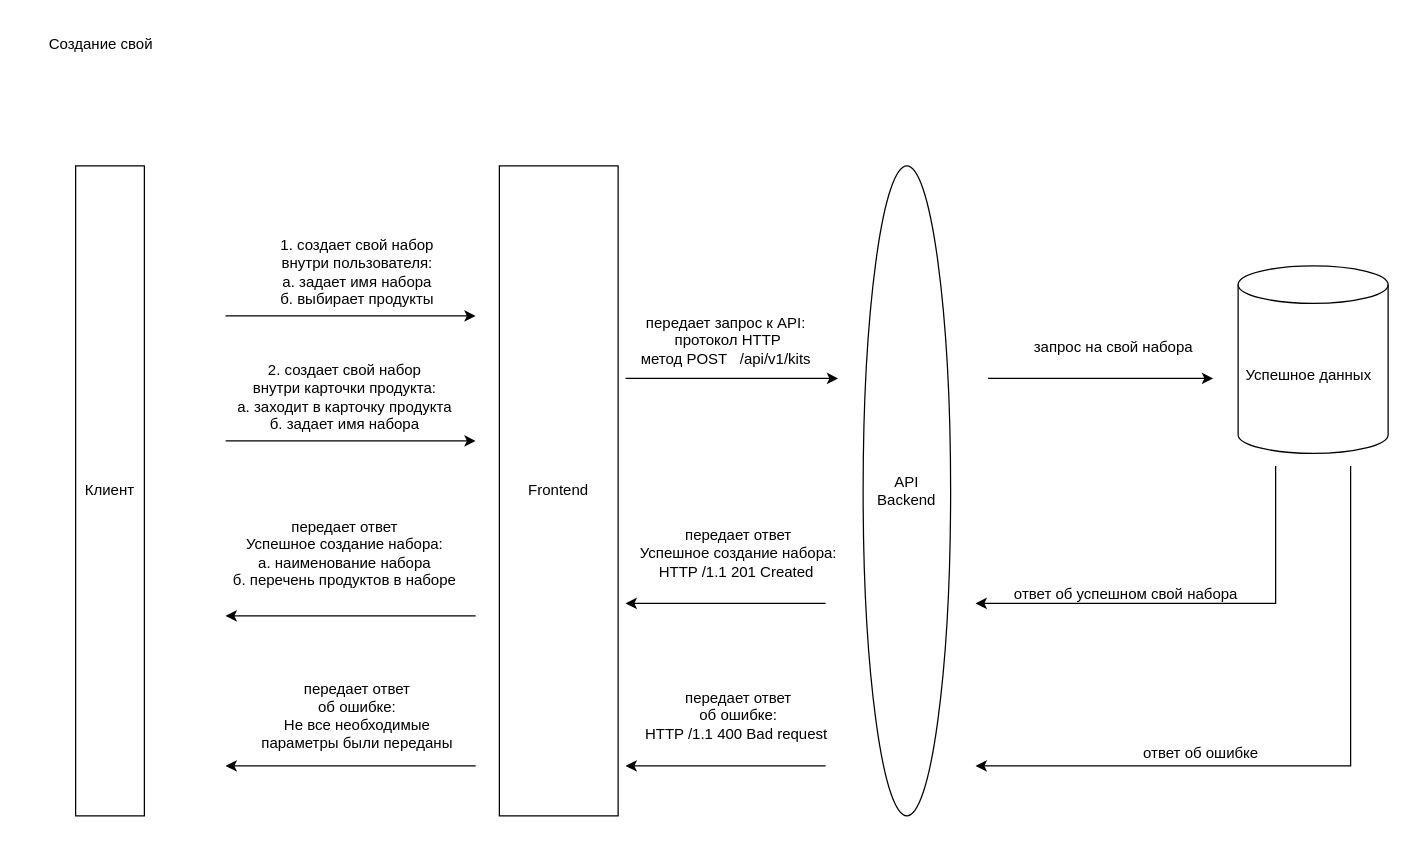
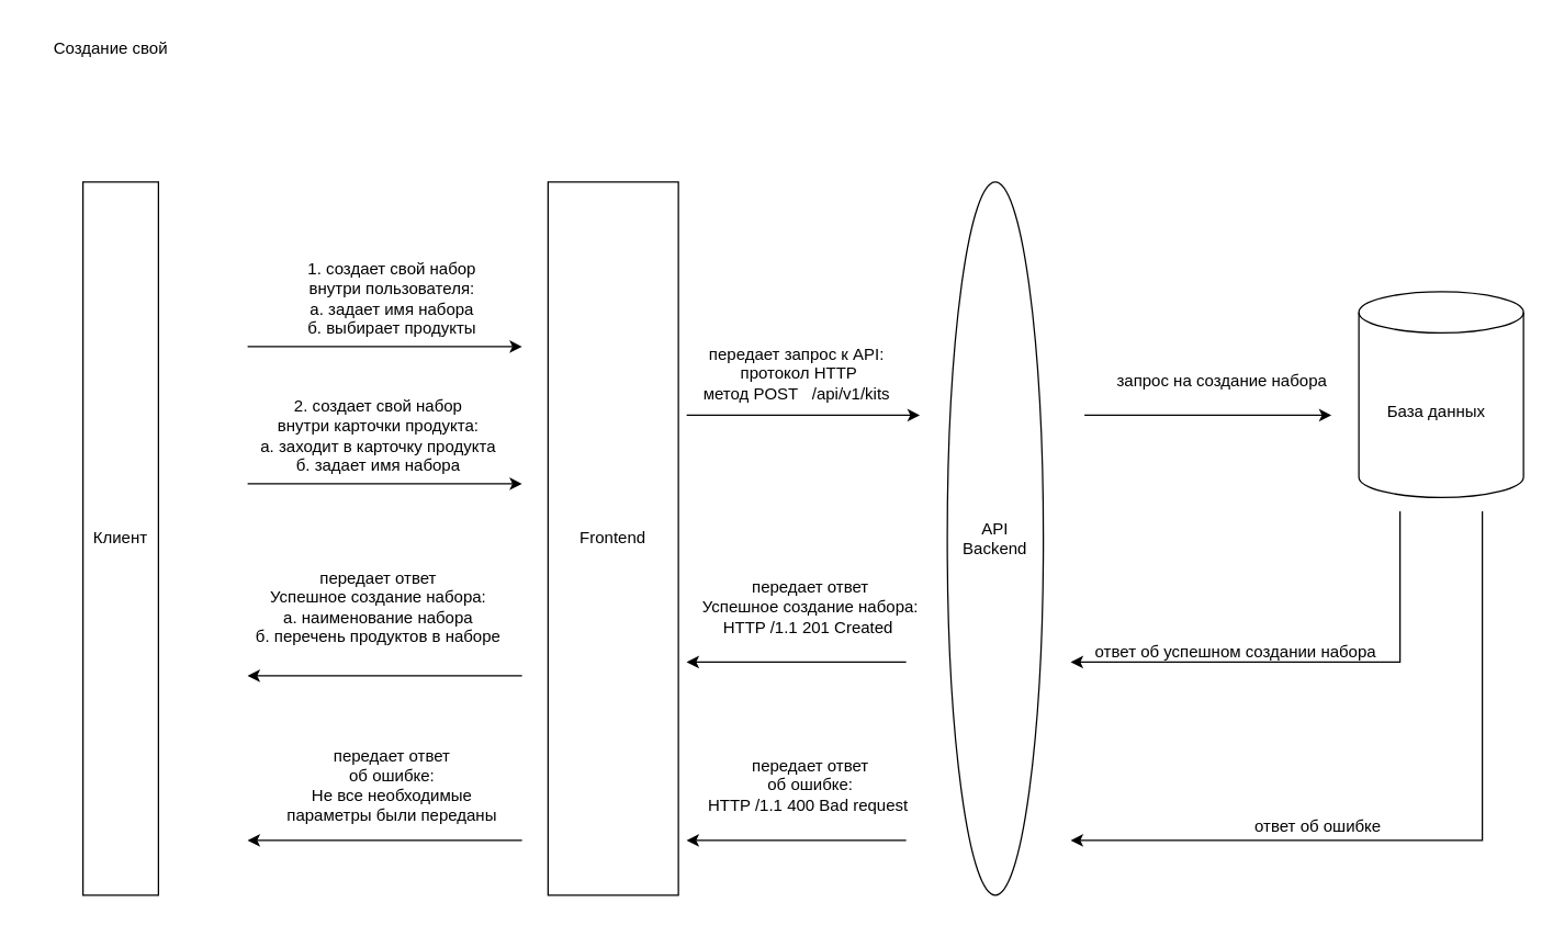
- <mxCell id="23" value="запрос на свой набора" style="text;html=1;align=center;verticalAlign=middle;resizable=0;points=[];autosize=1;strokeColor=none;fillColor=none;" vertex="1" parent="1"><mxGeometry x="800" y="262" width="180" height="30" as="geometry" /></mxCell>
+ <mxCell id="23" value="запрос на создание набора" style="text;html=1;align=center;verticalAlign=middle;resizable=0;points=[];autosize=1;strokeColor=none;fillColor=none;" vertex="1" parent="1"><mxGeometry x="800" y="262" width="180" height="30" as="geometry" /></mxCell>
- <mxCell id="5" value="Успешное данных&amp;nbsp;&amp;nbsp;" style="shape=cylinder3;whiteSpace=wrap;html=1;boundedLbl=1;backgroundOutline=1;size=15;" vertex="1" parent="1"><mxGeometry x="990" y="212" width="120" height="150" as="geometry" /></mxCell>
+ <mxCell id="5" value="База данных&amp;nbsp;&amp;nbsp;" style="shape=cylinder3;whiteSpace=wrap;html=1;boundedLbl=1;backgroundOutline=1;size=15;" vertex="1" parent="1"><mxGeometry x="990" y="212" width="120" height="150" as="geometry" /></mxCell>
- <mxCell id="24" value="ответ об успешном свой набора" style="text;html=1;align=center;verticalAlign=middle;resizable=0;points=[];autosize=1;strokeColor=none;fillColor=none;" vertex="1" parent="1"><mxGeometry x="785" y="460" width="230" height="30" as="geometry" /></mxCell>
+ <mxCell id="24" value="ответ об успешном создании набора" style="text;html=1;align=center;verticalAlign=middle;resizable=0;points=[];autosize=1;strokeColor=none;fillColor=none;" vertex="1" parent="1"><mxGeometry x="785" y="460" width="230" height="30" as="geometry" /></mxCell>
